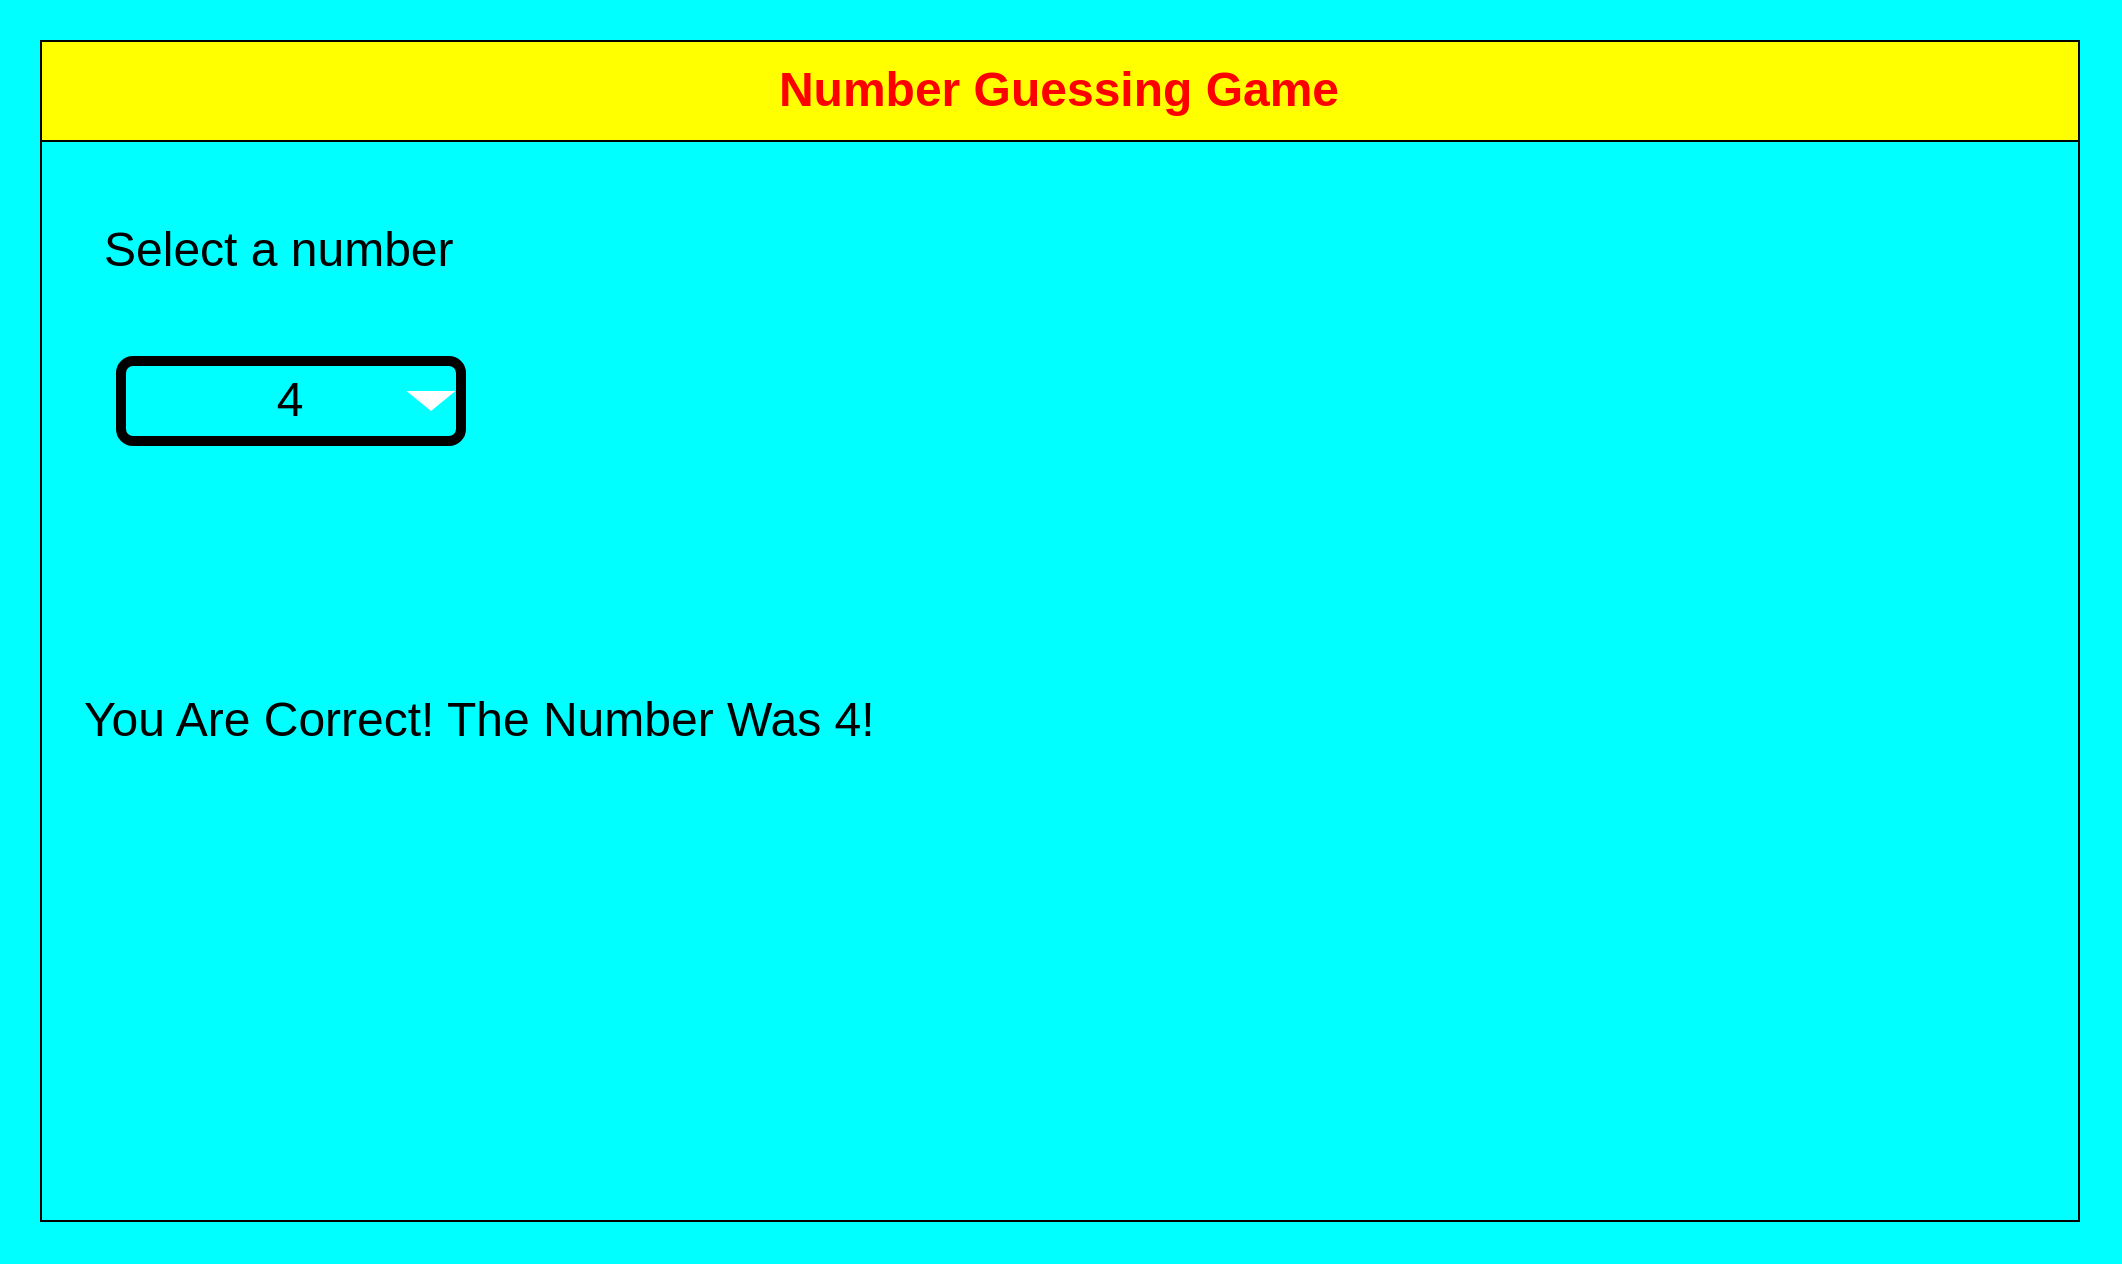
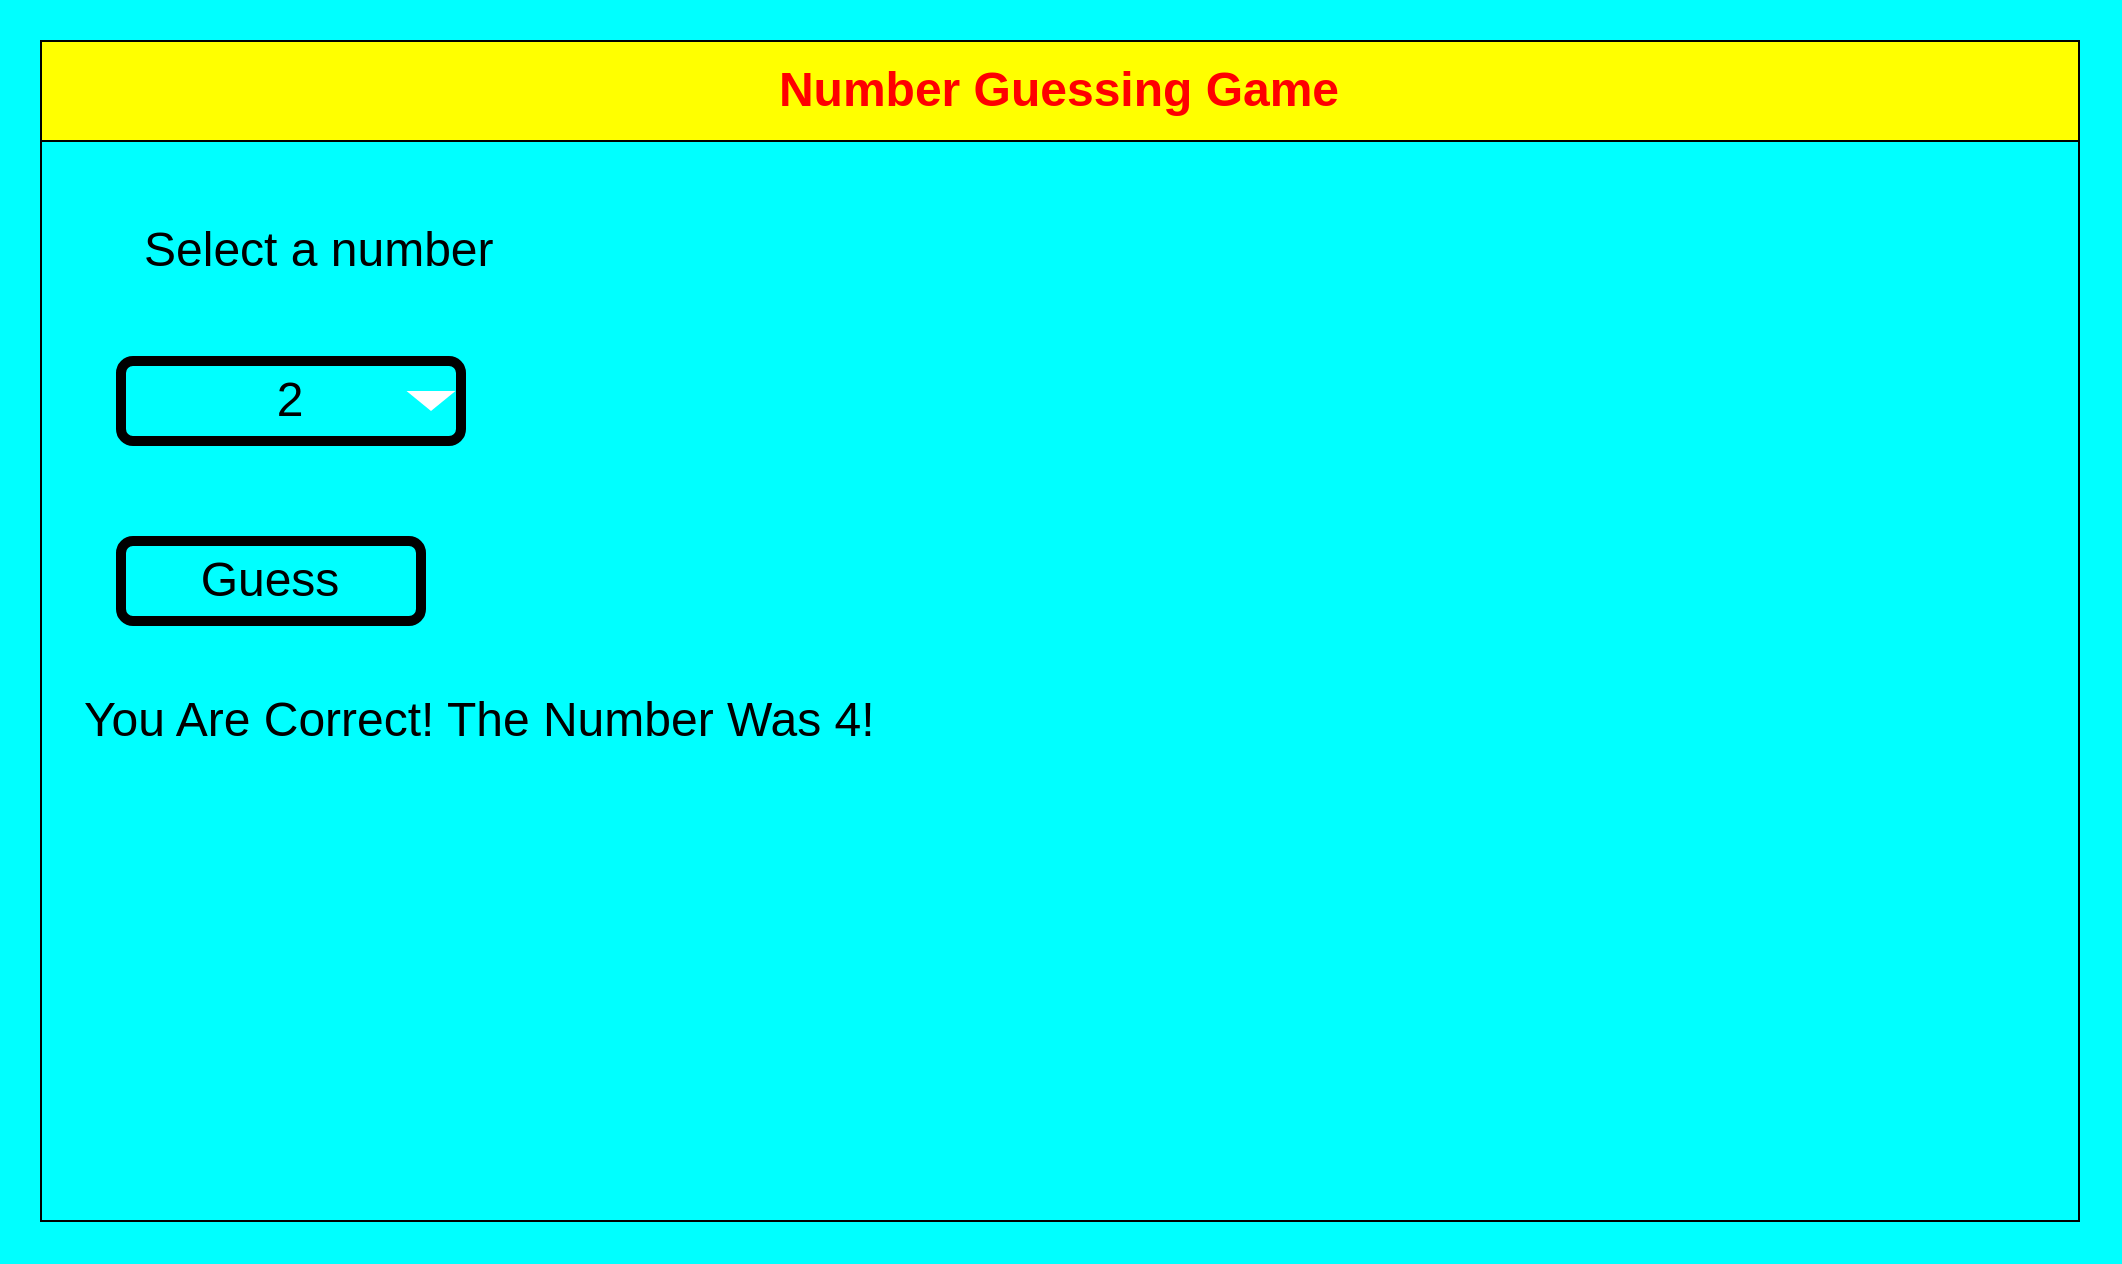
- <mxCell id="3" value="Select a number" style="text;html=1;align=left;verticalAlign=middle;resizable=0;points=[];autosize=1;strokeColor=none;fillColor=none;fontSize=24;fontColor=#000000;" parent="2" vertex="1"><mxGeometry x="30" y="85" width="200" height="40" as="geometry" /></mxCell>
+ <mxCell id="3" value="Select a number" style="text;html=1;align=left;verticalAlign=middle;resizable=0;points=[];autosize=1;strokeColor=none;fillColor=none;fontSize=24;fontColor=#000000;" parent="2" vertex="1"><mxGeometry x="50" y="85" width="200" height="40" as="geometry" /></mxCell>
- <mxCell id="4" value="4" style="rounded=1;whiteSpace=wrap;html=1;fontFamily=Helvetica;fontSize=24;fontColor=#000000;fillColor=none;strokeWidth=5;strokeColor=#000000;" parent="2" vertex="1"><mxGeometry x="40" y="160" width="170" height="40" as="geometry" /></mxCell>
+ <mxCell id="4" value="2" style="rounded=1;whiteSpace=wrap;html=1;fontFamily=Helvetica;fontSize=24;fontColor=#000000;fillColor=none;strokeWidth=5;strokeColor=#000000;" parent="2" vertex="1"><mxGeometry x="40" y="160" width="170" height="40" as="geometry" /></mxCell>
+ <mxCell id="5" value="Guess" style="rounded=1;whiteSpace=wrap;html=1;fontFamily=Helvetica;fontSize=24;fontColor=#000000;fillColor=none;strokeWidth=5;strokeColor=#000000;" parent="2" vertex="1"><mxGeometry x="40" y="250" width="150" height="40" as="geometry" /></mxCell>
